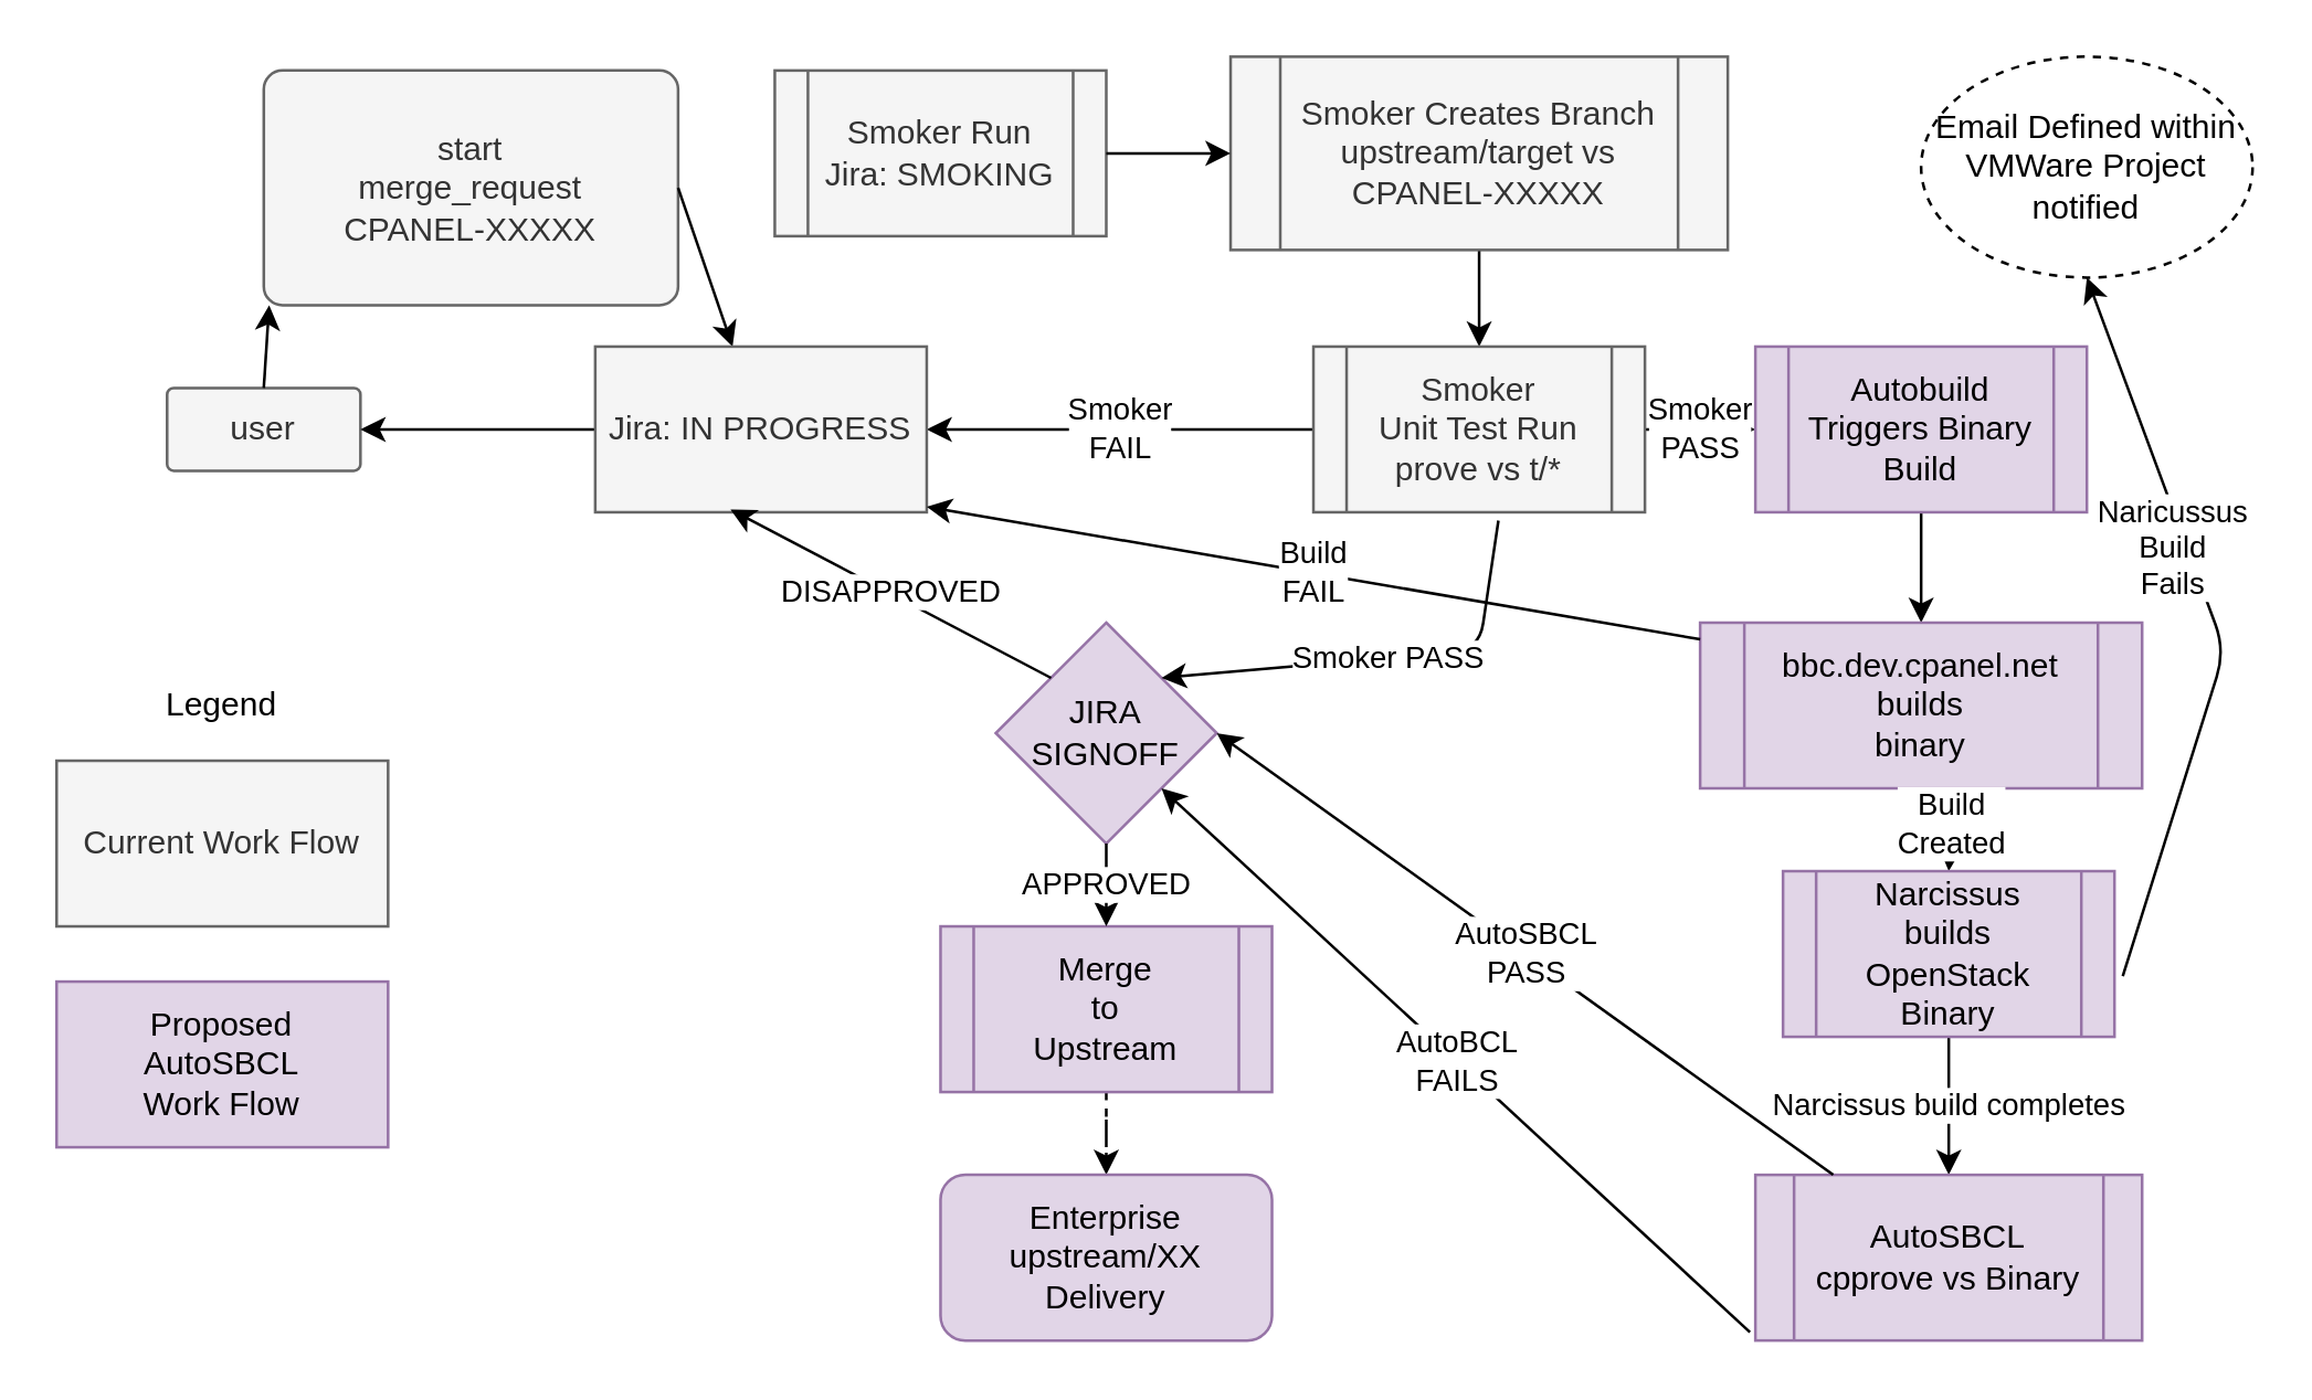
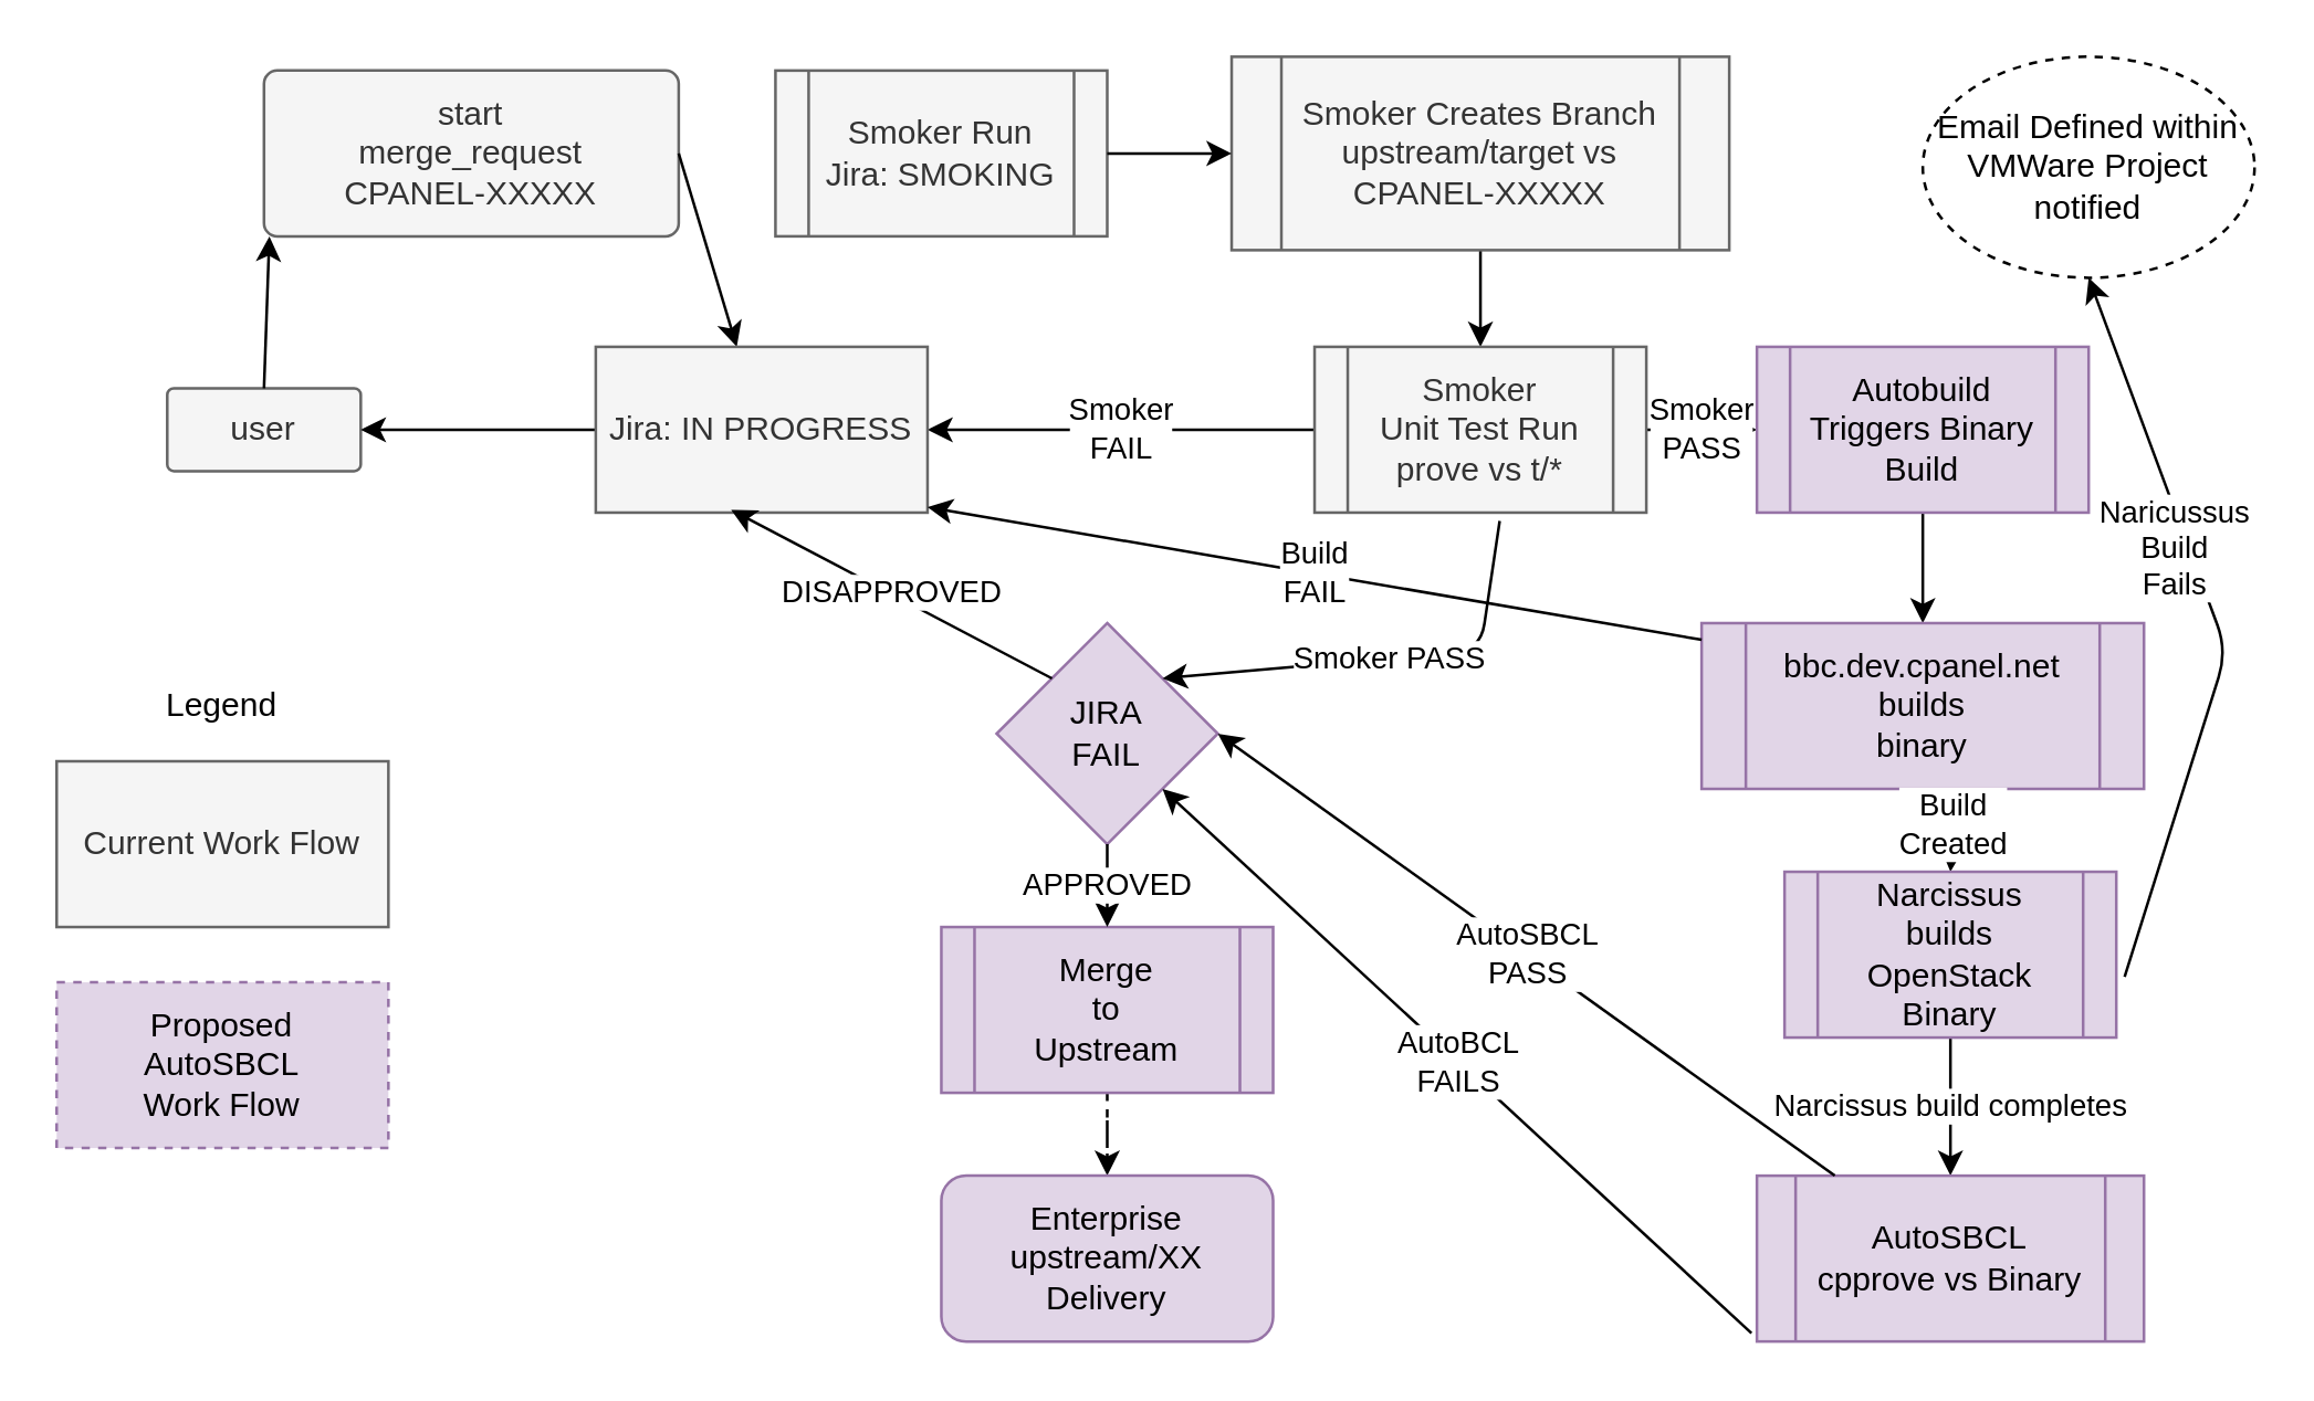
- <mxCell id="2" value="&lt;div&gt;start&lt;/div&gt;&lt;div&gt;merge_request&lt;/div&gt;&lt;div&gt;CPANEL-XXXXX&lt;br&gt;&lt;/div&gt;" style="rounded=1;whiteSpace=wrap;html=1;glass=0;arcSize=8;fillColor=#f5f5f5;strokeColor=#666666;fontColor=#333333;" vertex="1" parent="1"><mxGeometry x="95" y="25" width="150" height="85" as="geometry" /></mxCell>
+ <mxCell id="2" value="&lt;div&gt;start&lt;/div&gt;&lt;div&gt;merge_request&lt;/div&gt;&lt;div&gt;CPANEL-XXXXX&lt;br&gt;&lt;/div&gt;" style="rounded=1;whiteSpace=wrap;html=1;glass=0;arcSize=8;fillColor=#f5f5f5;strokeColor=#666666;fontColor=#333333;" vertex="1" parent="1"><mxGeometry x="95" y="25" width="150" height="60" as="geometry" /></mxCell>
- <mxCell id="24" value="&lt;div&gt;JIRA&lt;/div&gt;&lt;div&gt;SIGNOFF&lt;br&gt;&lt;/div&gt;" style="rhombus;whiteSpace=wrap;html=1;glass=0;fillColor=#e1d5e7;strokeColor=#9673a6;" vertex="1" parent="1"><mxGeometry x="360" y="225" width="80" height="80" as="geometry" /></mxCell>
+ <mxCell id="24" value="&lt;div&gt;JIRA&lt;/div&gt;&lt;div&gt;FAIL&lt;br&gt;&lt;/div&gt;" style="rhombus;whiteSpace=wrap;html=1;glass=0;fillColor=#e1d5e7;strokeColor=#9673a6;" vertex="1" parent="1"><mxGeometry x="360" y="225" width="80" height="80" as="geometry" /></mxCell>
- <mxCell id="36" value="&lt;div&gt;Proposed&lt;/div&gt;&lt;div&gt;AutoSBCL&lt;/div&gt;&lt;div&gt;Work Flow&lt;br&gt;&lt;/div&gt;" style="rounded=0;whiteSpace=wrap;html=1;glass=0;fillColor=#e1d5e7;strokeColor=#9673a6;" vertex="1" parent="1"><mxGeometry x="20" y="355" width="120" height="60" as="geometry" /></mxCell>
+ <mxCell id="36" value="&lt;div&gt;Proposed&lt;/div&gt;&lt;div&gt;AutoSBCL&lt;/div&gt;&lt;div&gt;Work Flow&lt;br&gt;&lt;/div&gt;" style="rounded=0;whiteSpace=wrap;html=1;glass=0;fillColor=#e1d5e7;strokeColor=#9673a6;dashed=1;" vertex="1" parent="1"><mxGeometry x="20" y="355" width="120" height="60" as="geometry" /></mxCell>
